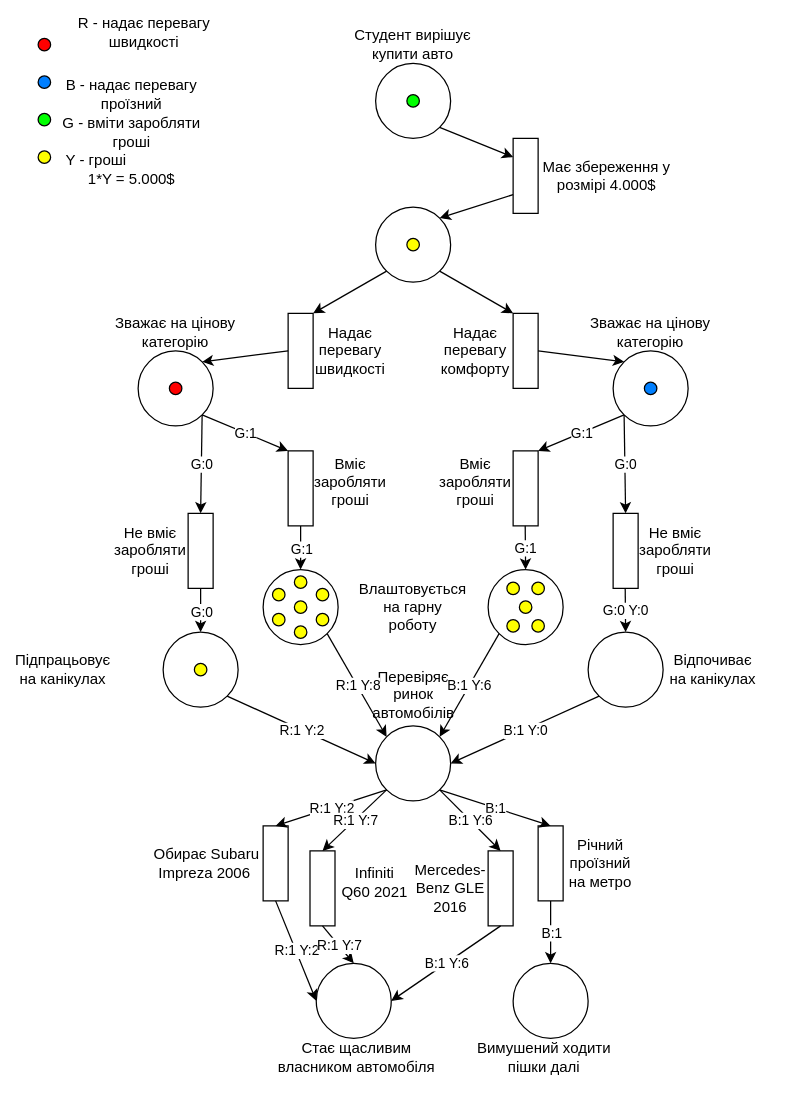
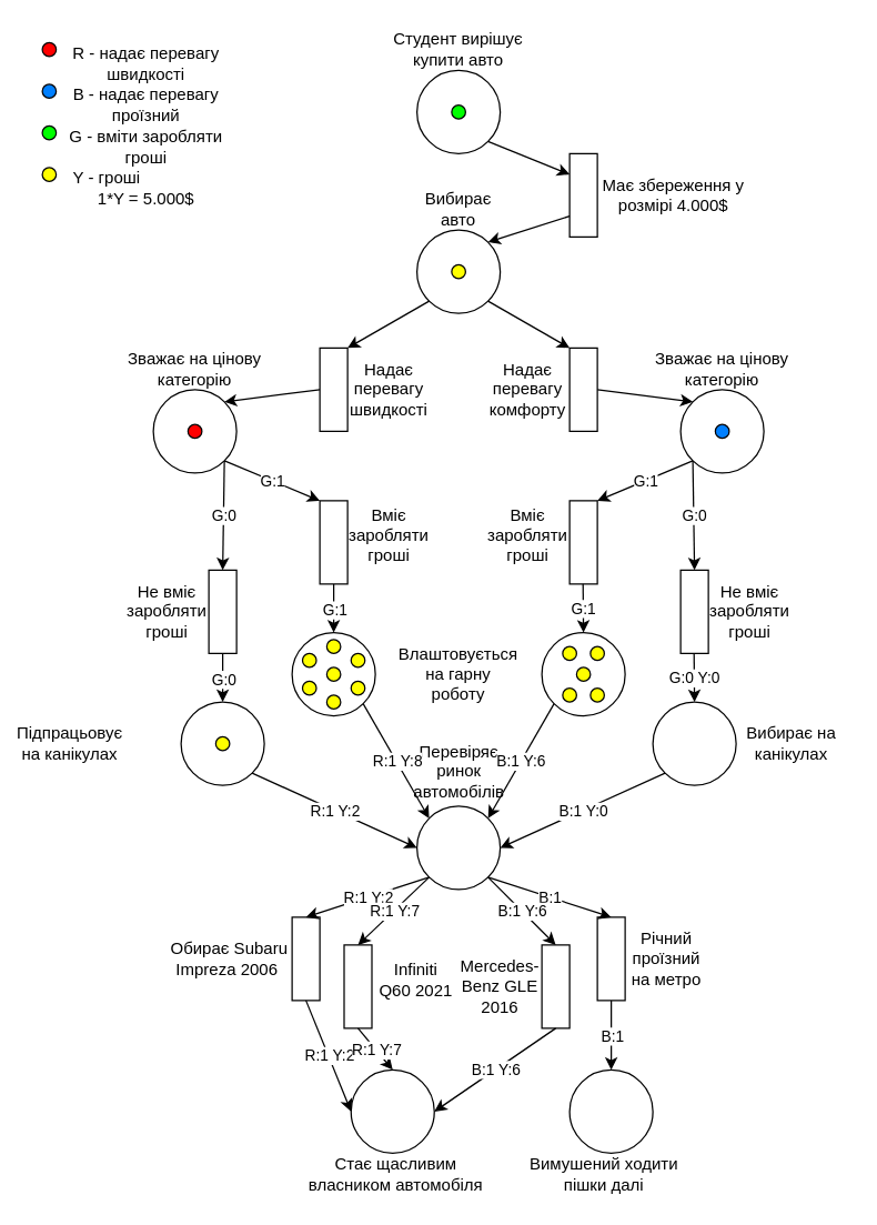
- <mxCell id="7" value="R - надає перевагу швидкості" style="text;html=1;align=center;verticalAlign=middle;whiteSpace=wrap;rounded=0;" vertex="1" parent="1"><mxGeometry x="50" y="10" width="130" height="30" as="geometry" /></mxCell>
+ <mxCell id="7" value="R - надає перевагу швидкості" style="text;html=1;align=center;verticalAlign=middle;whiteSpace=wrap;rounded=0;" vertex="1" parent="1"><mxGeometry x="40" y="30" width="130" height="30" as="geometry" /></mxCell>
+ <mxCell id="113" value="Вибирає авто" style="text;html=1;align=center;verticalAlign=middle;whiteSpace=wrap;rounded=0;" vertex="1" parent="1"><mxGeometry x="300" y="135" width="60" height="30" as="geometry" /></mxCell>
- <mxCell id="51" value="Відпочиває на канікулах" style="text;html=1;align=center;verticalAlign=middle;whiteSpace=wrap;rounded=0;" vertex="1" parent="1"><mxGeometry x="530" y="520" width="80" height="30" as="geometry" /></mxCell>
+ <mxCell id="51" value="Вибирає на канікулах" style="text;html=1;align=center;verticalAlign=middle;whiteSpace=wrap;rounded=0;" vertex="1" parent="1"><mxGeometry x="530" y="520" width="80" height="30" as="geometry" /></mxCell>
